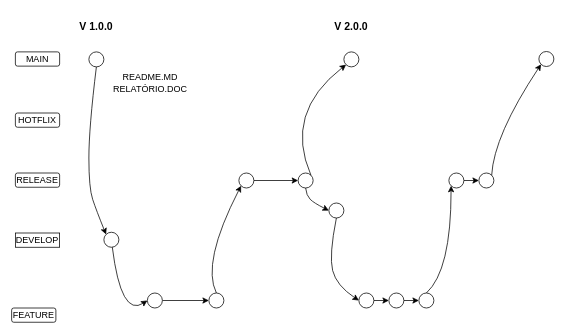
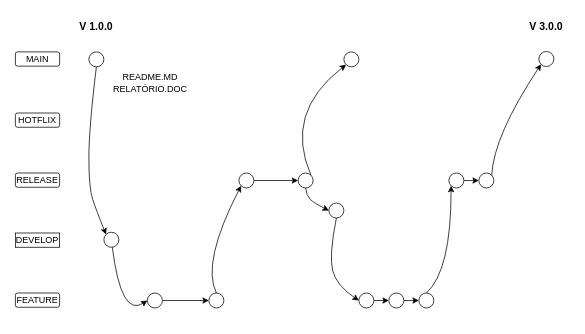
- <mxCell id="22" value="&lt;font style=&quot;font-size: 14px;&quot;&gt;&lt;b&gt;V 2.0.0&lt;/b&gt;&lt;/font&gt;" style="text;html=1;align=center;verticalAlign=middle;whiteSpace=wrap;rounded=0;" vertex="1" parent="1"><mxGeometry x="438" width="60" height="30" as="geometry" y="20" /></mxCell>
+ <mxCell id="38" value="&lt;b&gt;&lt;font style=&quot;font-size: 14px;&quot;&gt;V 3.0.0&lt;/font&gt;&lt;/b&gt;" style="text;html=1;align=center;verticalAlign=middle;whiteSpace=wrap;rounded=0;" vertex="1" parent="1"><mxGeometry x="698" width="60" height="30" as="geometry" y="20" /></mxCell>
- <mxCell id="6" value="FEATURE" style="rounded=1;whiteSpace=wrap;html=1;" vertex="1" parent="1"><mxGeometry x="15" y="410" width="59" height="19" as="geometry" /></mxCell>
+ <mxCell id="6" value="FEATURE" style="rounded=1;whiteSpace=wrap;html=1;" vertex="1" parent="1"><mxGeometry x="20" y="390" width="59" height="19" as="geometry" /></mxCell>
